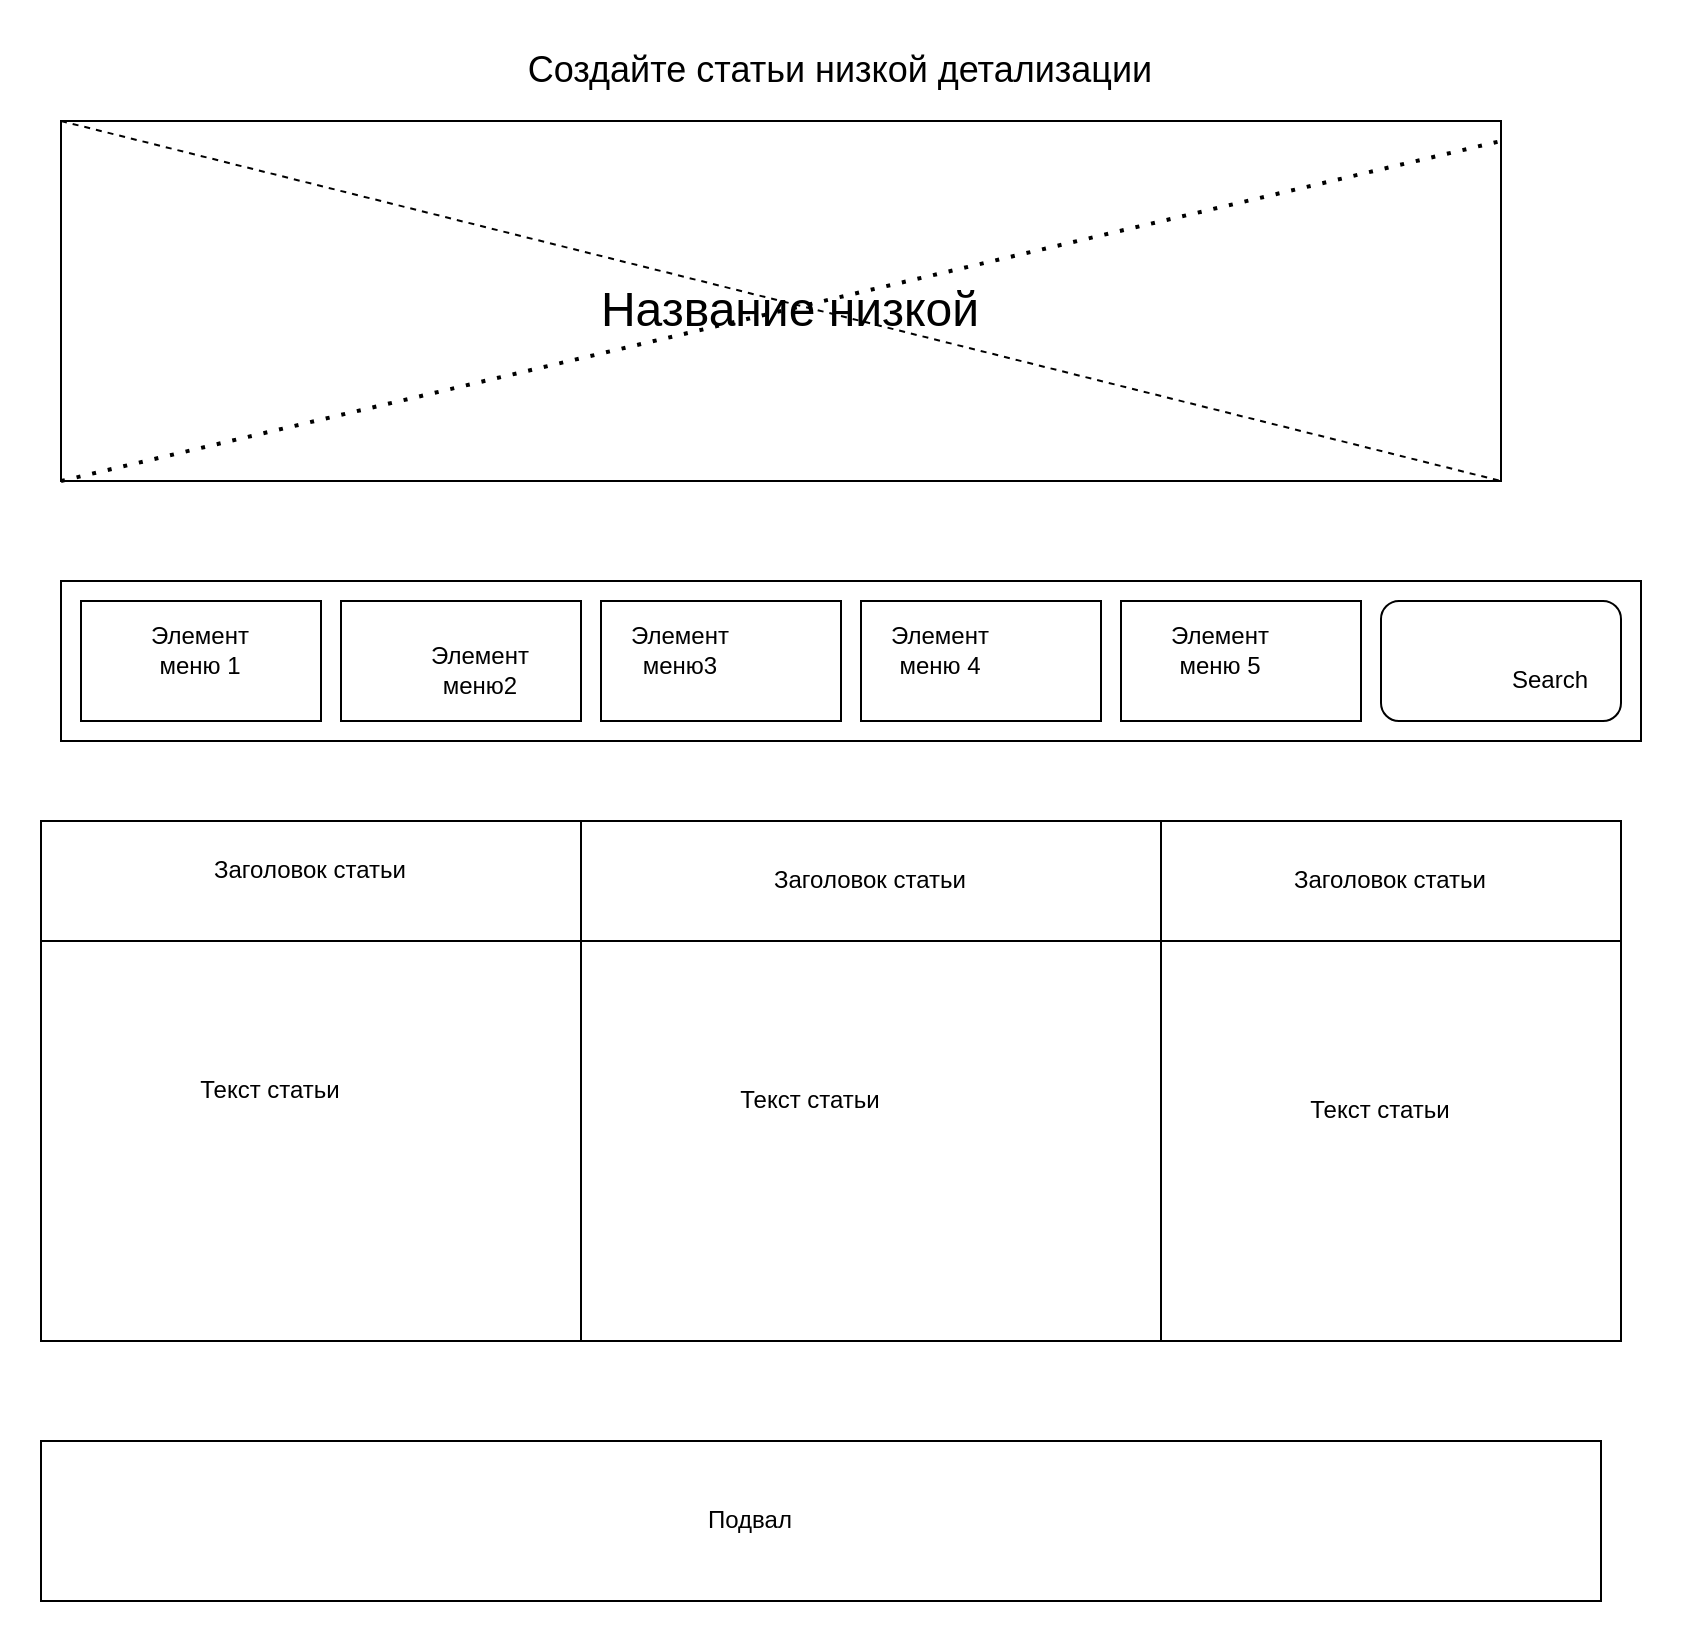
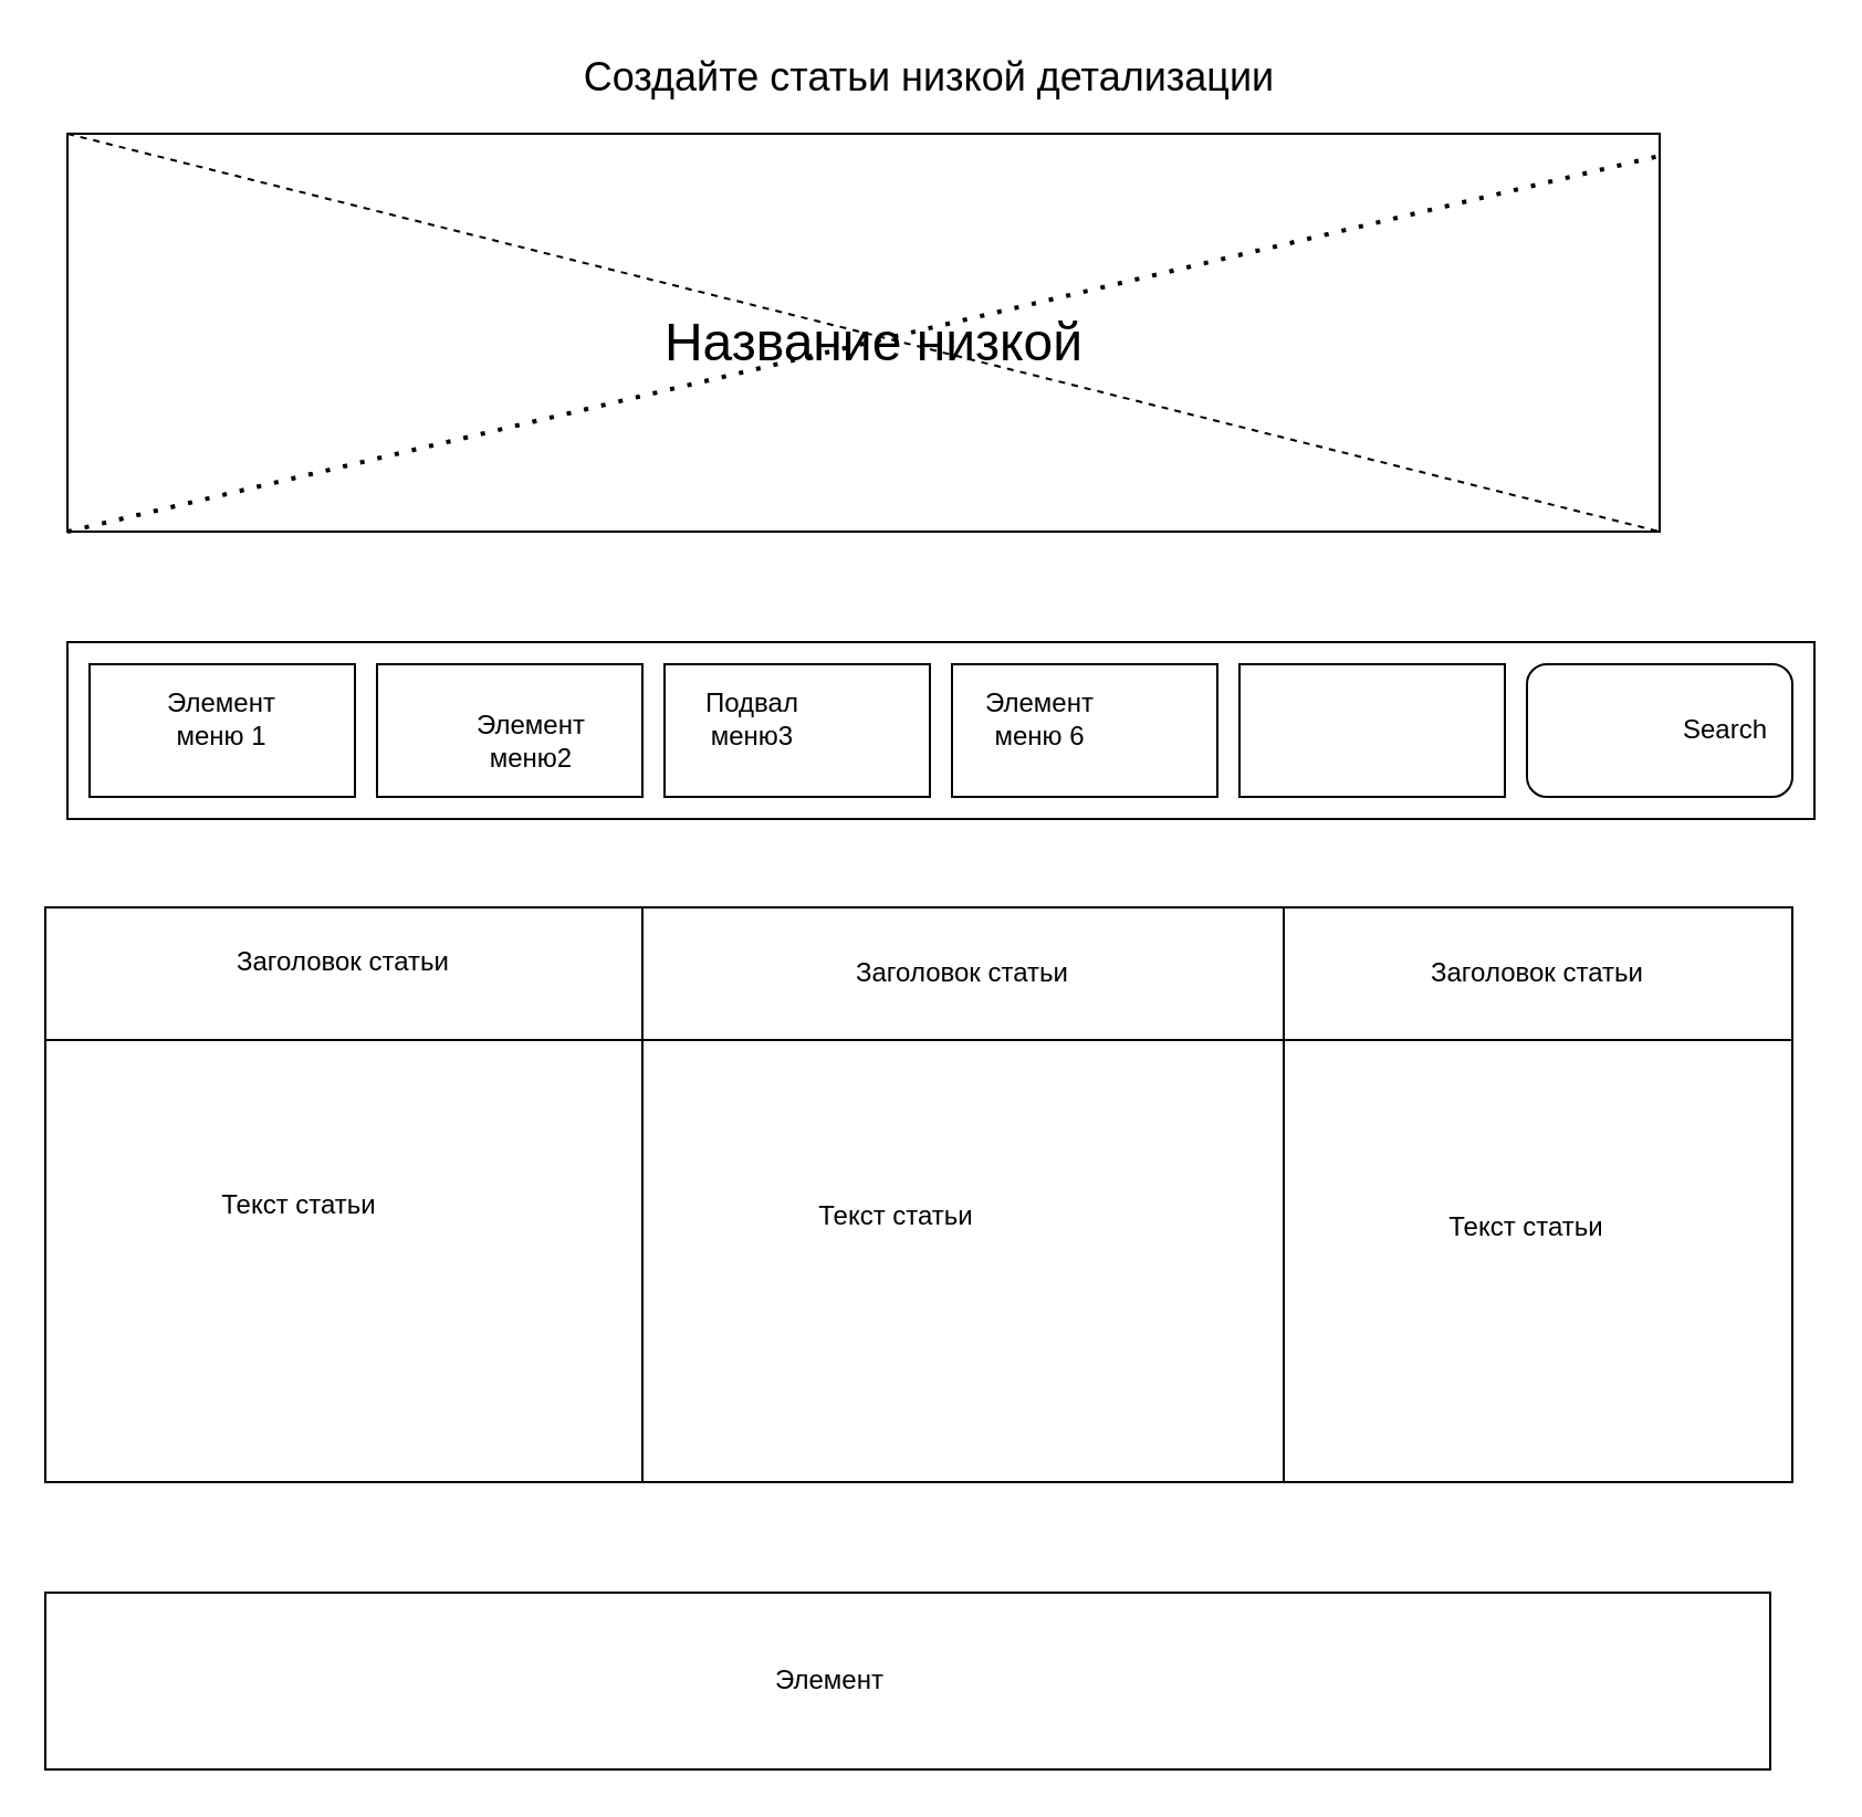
- <mxCell id="16" value="Элемент меню3" style="text;html=1;strokeColor=none;fillColor=none;align=center;verticalAlign=middle;whiteSpace=wrap;rounded=0;" vertex="1" parent="1"><mxGeometry x="310" y="310" width="60" height="30" as="geometry" /></mxCell>
+ <mxCell id="16" value="Подвал меню3" style="text;html=1;strokeColor=none;fillColor=none;align=center;verticalAlign=middle;whiteSpace=wrap;rounded=0;" vertex="1" parent="1"><mxGeometry x="310" y="310" width="60" height="30" as="geometry" /></mxCell>
- <mxCell id="17" value="Элемент меню 4" style="text;html=1;strokeColor=none;fillColor=none;align=center;verticalAlign=middle;whiteSpace=wrap;rounded=0;" vertex="1" parent="1"><mxGeometry x="440" y="310" width="60" height="30" as="geometry" /></mxCell>
+ <mxCell id="17" value="Элемент меню 6" style="text;html=1;strokeColor=none;fillColor=none;align=center;verticalAlign=middle;whiteSpace=wrap;rounded=0;" vertex="1" parent="1"><mxGeometry x="440" y="310" width="60" height="30" as="geometry" /></mxCell>
- <mxCell id="18" value="Элемент меню 5" style="text;html=1;strokeColor=none;fillColor=none;align=center;verticalAlign=middle;whiteSpace=wrap;rounded=0;" vertex="1" parent="1"><mxGeometry x="580" y="310" width="60" height="30" as="geometry" /></mxCell>
- <mxCell id="19" value="Search" style="text;html=1;strokeColor=none;fillColor=none;align=center;verticalAlign=middle;whiteSpace=wrap;rounded=0;" vertex="1" parent="1"><mxGeometry x="745" y="325" width="60" height="30" as="geometry" /></mxCell>
+ <mxCell id="19" value="Search" style="text;html=1;strokeColor=none;fillColor=none;align=center;verticalAlign=middle;whiteSpace=wrap;rounded=0;" vertex="1" parent="1"><mxGeometry x="750" y="315" width="60" height="30" as="geometry" /></mxCell>
- <mxCell id="32" value="Подвал" style="text;html=1;strokeColor=none;fillColor=none;align=center;verticalAlign=middle;whiteSpace=wrap;rounded=0;" vertex="1" parent="1"><mxGeometry x="220" y="740" width="310" height="40" as="geometry" /></mxCell>
+ <mxCell id="32" value="Элемент" style="text;html=1;strokeColor=none;fillColor=none;align=center;verticalAlign=middle;whiteSpace=wrap;rounded=0;" vertex="1" parent="1"><mxGeometry x="220" y="740" width="310" height="40" as="geometry" /></mxCell>
